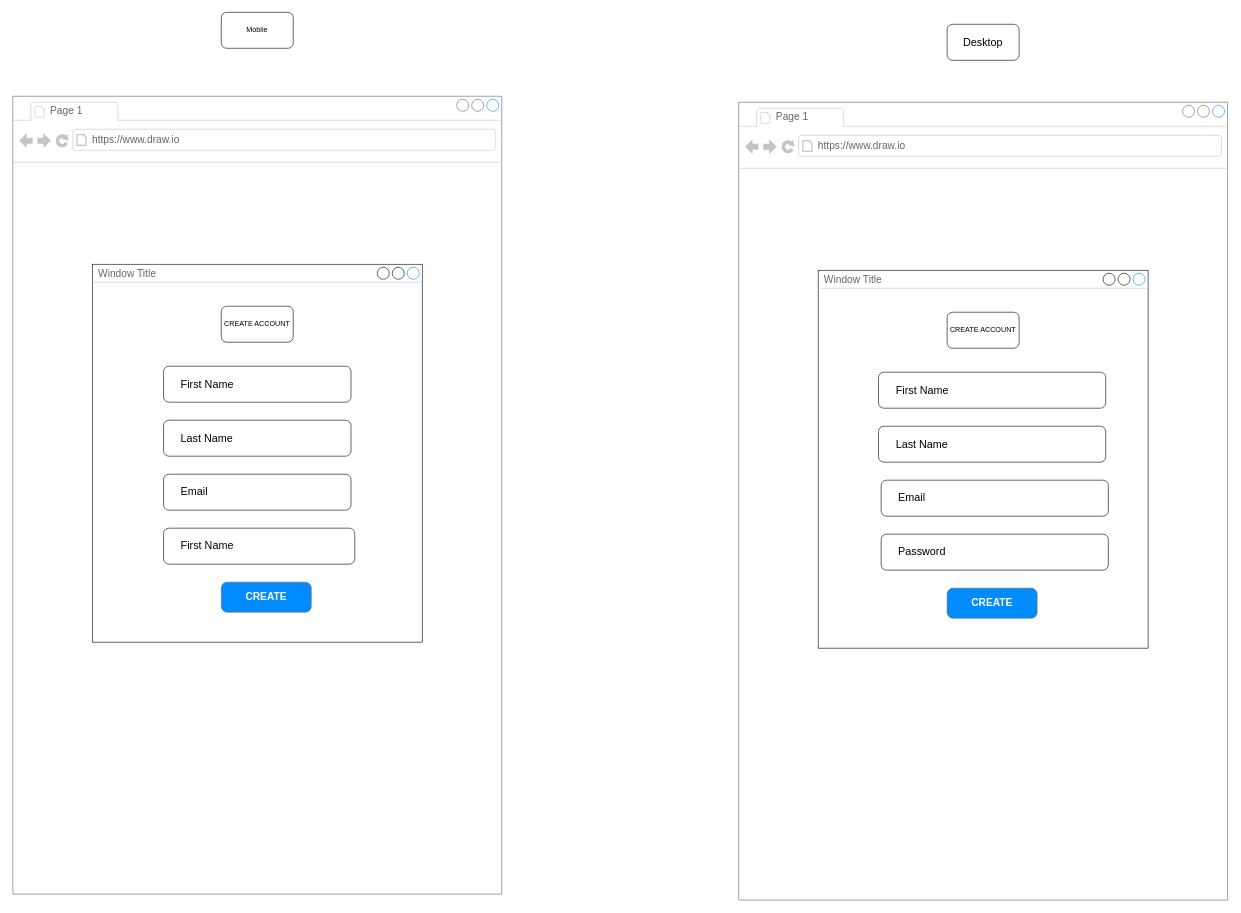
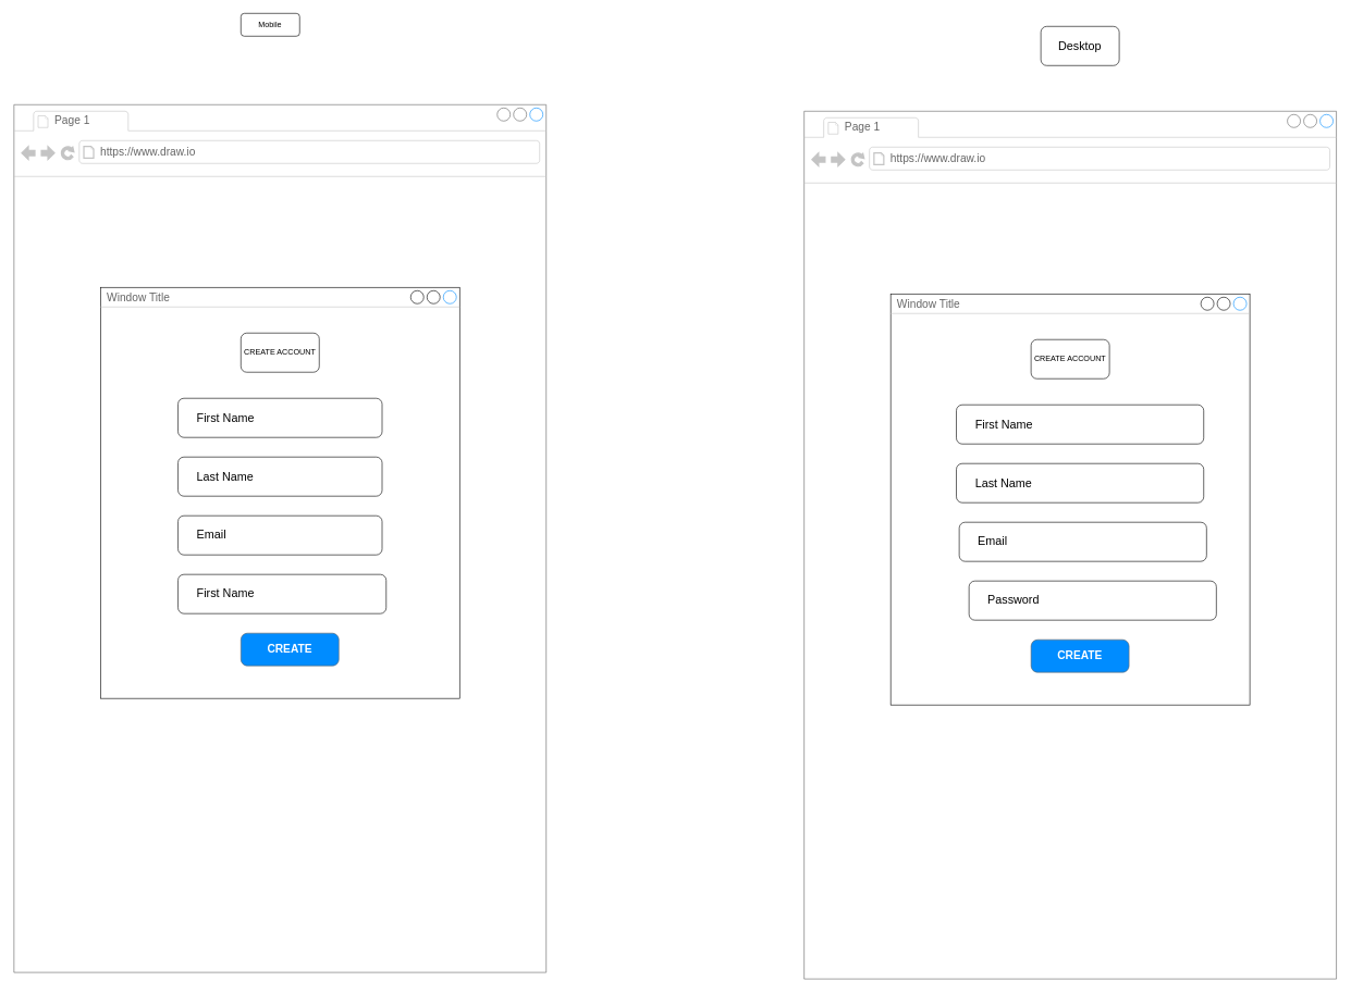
- <mxCell id="2" value="Mobile" style="rounded=1;whiteSpace=wrap;html=1;" vertex="1" parent="1"><mxGeometry x="368" y="20" width="120" height="60" as="geometry" /></mxCell>
+ <mxCell id="2" value="Mobile" style="rounded=1;whiteSpace=wrap;html=1;" vertex="1" parent="1"><mxGeometry x="368" y="20" width="90" height="35" as="geometry" /></mxCell>
- <mxCell id="13" value="Desktop" style="rounded=1;whiteSpace=wrap;html=1;fontSize=18;" vertex="1" parent="1"><mxGeometry x="1578" y="40" width="120" height="60" as="geometry" /></mxCell>
+ <mxCell id="13" value="Desktop" style="rounded=1;whiteSpace=wrap;html=1;fontSize=18;" vertex="1" parent="1"><mxGeometry x="1593" y="40" width="120" height="60" as="geometry" /></mxCell>
- <mxCell id="22" value="&lt;span style=&quot;white-space: pre;&quot;&gt;&#09;&lt;/span&gt;&lt;span style=&quot;font-size: 18px;&quot;&gt;Password&lt;/span&gt;" style="rounded=1;whiteSpace=wrap;html=1;align=left;" vertex="1" parent="14"><mxGeometry x="237.5" y="720" width="378.75" height="60" as="geometry" /></mxCell>
+ <mxCell id="22" value="&lt;span style=&quot;white-space: pre;&quot;&gt;&#09;&lt;/span&gt;&lt;span style=&quot;font-size: 18px;&quot;&gt;Password&lt;/span&gt;" style="rounded=1;whiteSpace=wrap;html=1;align=left;" vertex="1" parent="14"><mxGeometry x="252.5" y="720" width="378.75" height="60" as="geometry" /></mxCell>
